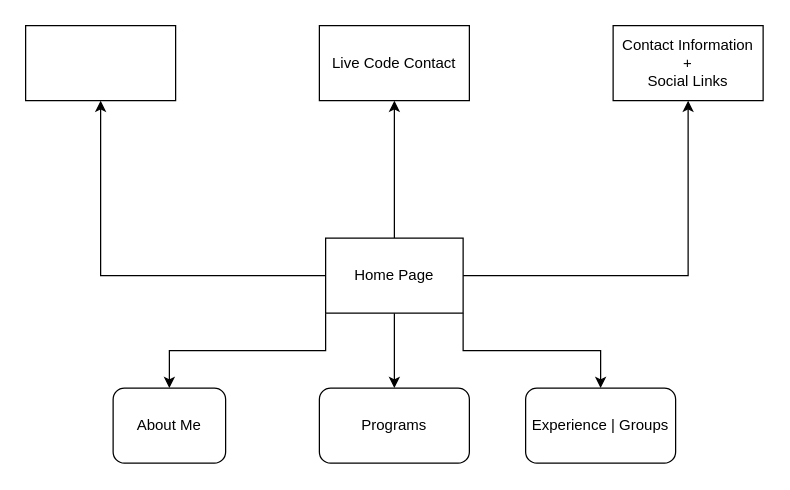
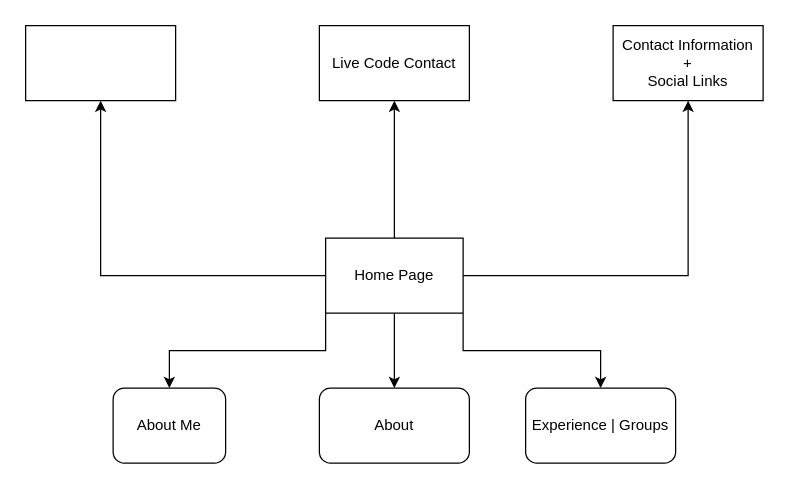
- <mxCell id="12" value="Programs" style="rounded=1;whiteSpace=wrap;html=1;" vertex="1" parent="1"><mxGeometry x="255" y="310" width="120" height="60" as="geometry" /></mxCell>
+ <mxCell id="12" value="About" style="rounded=1;whiteSpace=wrap;html=1;" vertex="1" parent="1"><mxGeometry x="255" y="310" width="120" height="60" as="geometry" /></mxCell>
